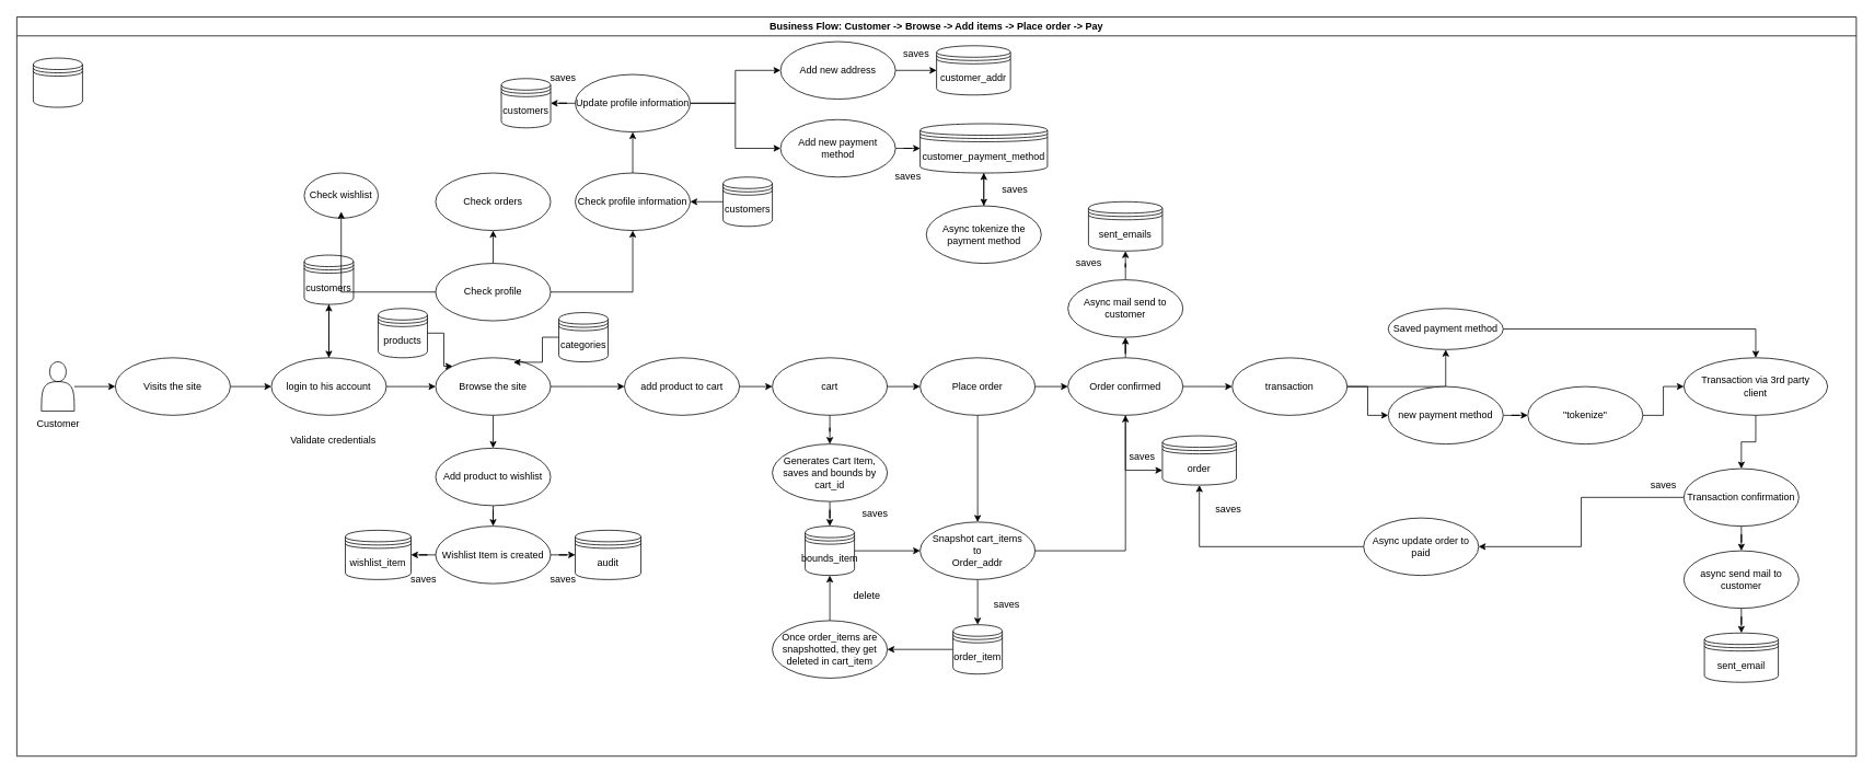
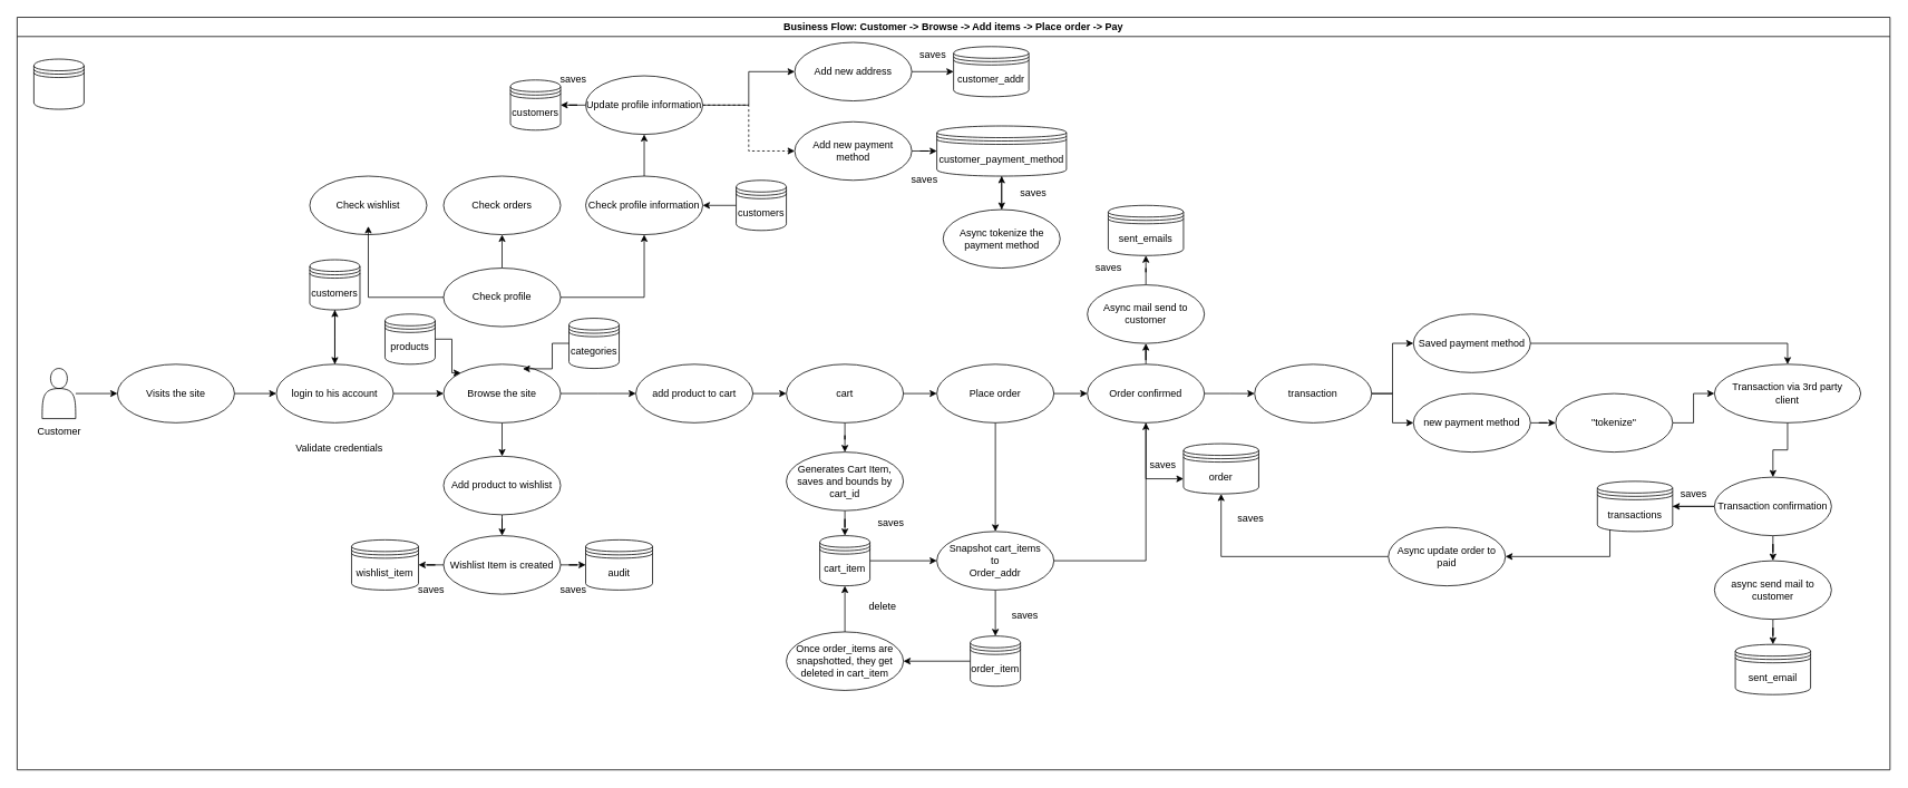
- <mxCell id="39" style="edgeStyle=orthogonalEdgeStyle;rounded=0;orthogonalLoop=1;jettySize=auto;html=1;" edge="1" parent="2" source="40" target="76"><mxGeometry relative="1" as="geometry" /></mxCell>
+ <mxCell id="39" style="edgeStyle=orthogonalEdgeStyle;rounded=0;orthogonalLoop=1;jettySize=auto;html=1;dashed=1;" edge="1" parent="2" source="40" target="76"><mxGeometry relative="1" as="geometry" /></mxCell>
- <mxCell id="31" value="Check wishlist" style="ellipse;whiteSpace=wrap;html=1;" vertex="1" parent="2"><mxGeometry x="350" y="189.94" width="90" height="55" as="geometry" /></mxCell>
+ <mxCell id="31" value="Check wishlist" style="ellipse;whiteSpace=wrap;html=1;" vertex="1" parent="2"><mxGeometry x="350" y="189.94" width="140" height="70" as="geometry" /></mxCell>
- <mxCell id="93" value="Saved payment method" style="ellipse;whiteSpace=wrap;html=1;" vertex="1" parent="2"><mxGeometry x="1670" y="354.94" width="140" height="50" as="geometry" /></mxCell>
+ <mxCell id="93" value="Saved payment method" style="ellipse;whiteSpace=wrap;html=1;" vertex="1" parent="2"><mxGeometry x="1670" y="354.94" width="140" height="70" as="geometry" /></mxCell>
+ <mxCell id="104" value="transactions" style="shape=datastore;whiteSpace=wrap;html=1;" vertex="1" parent="2"><mxGeometry x="1890" y="554.94" width="90" height="60" as="geometry" /></mxCell>
+ <mxCell id="100" style="edgeStyle=orthogonalEdgeStyle;rounded=0;orthogonalLoop=1;jettySize=auto;html=1;" edge="1" parent="2" source="103" target="104"><mxGeometry relative="1" as="geometry" /></mxCell>
- <mxCell id="55" value="bounds_item" style="shape=datastore;whiteSpace=wrap;html=1;" vertex="1" parent="2"><mxGeometry x="960" y="619.94" width="60" height="60" as="geometry" /></mxCell>
+ <mxCell id="55" value="cart_item" style="shape=datastore;whiteSpace=wrap;html=1;" vertex="1" parent="2"><mxGeometry x="960" y="619.94" width="60" height="60" as="geometry" /></mxCell>
